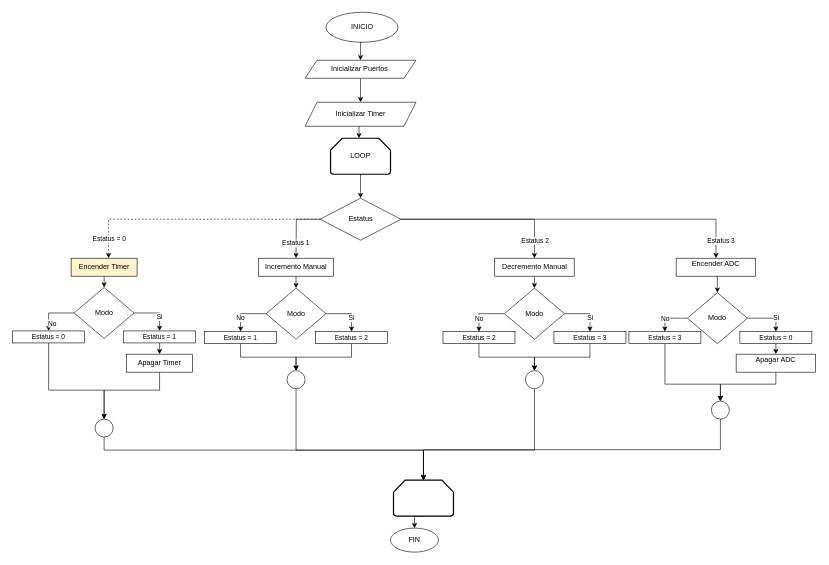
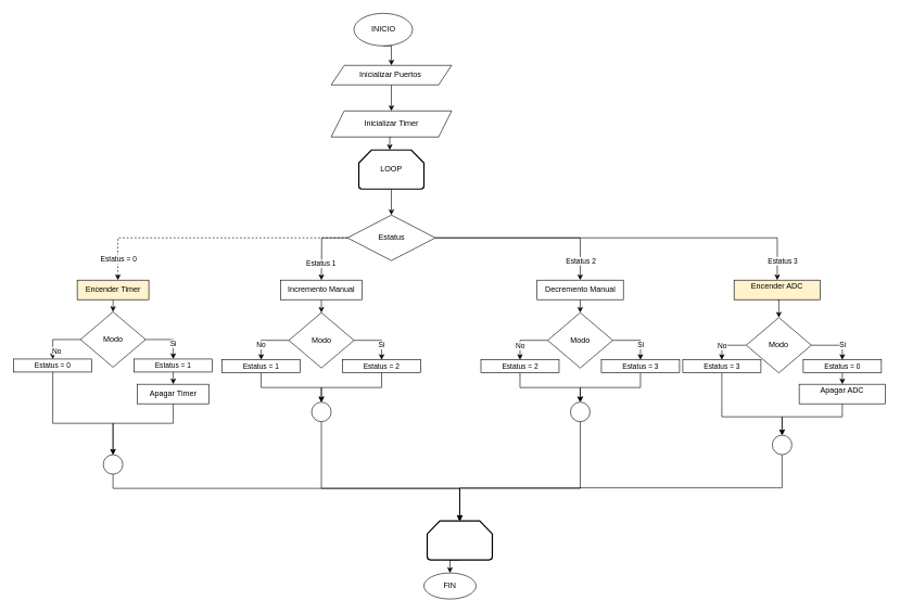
- <mxCell id="3" value="INICIO" style="ellipse;whiteSpace=wrap;html=1;" parent="1" vertex="1"><mxGeometry x="542.5" y="20" width="120" height="50" as="geometry" /></mxCell>
+ <mxCell id="3" value="INICIO" style="ellipse;whiteSpace=wrap;html=1;" parent="1" vertex="1"><mxGeometry x="542.5" y="20" width="90" height="50" as="geometry" /></mxCell>
- <mxCell id="59" value="Encender ADC&lt;br&gt;&lt;p class=&quot;MsoNormal&quot;&gt;&lt;/p&gt;" style="rounded=0;whiteSpace=wrap;html=1;" parent="1" vertex="1"><mxGeometry x="1126.25" y="430" width="132.5" height="30" as="geometry" /></mxCell>
+ <mxCell id="59" value="Encender ADC&lt;br&gt;&lt;p class=&quot;MsoNormal&quot;&gt;&lt;/p&gt;" style="rounded=0;whiteSpace=wrap;html=1;fillColor=#fff2cc;" parent="1" vertex="1"><mxGeometry x="1126.25" y="430" width="132.5" height="30" as="geometry" /></mxCell>
